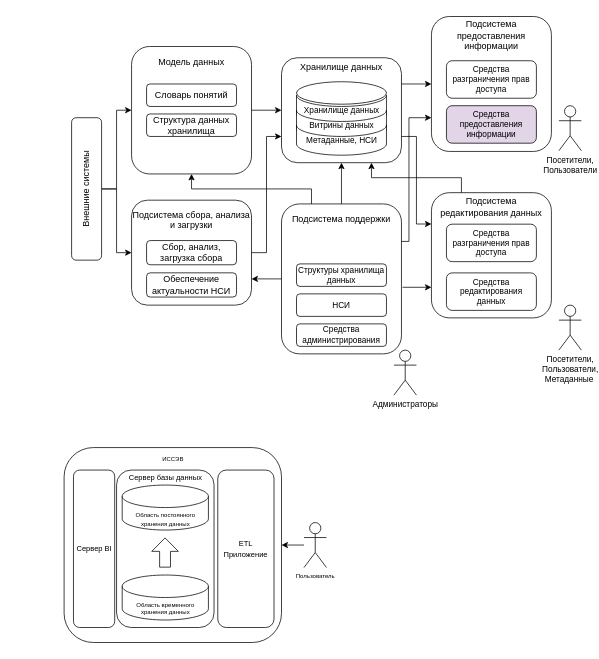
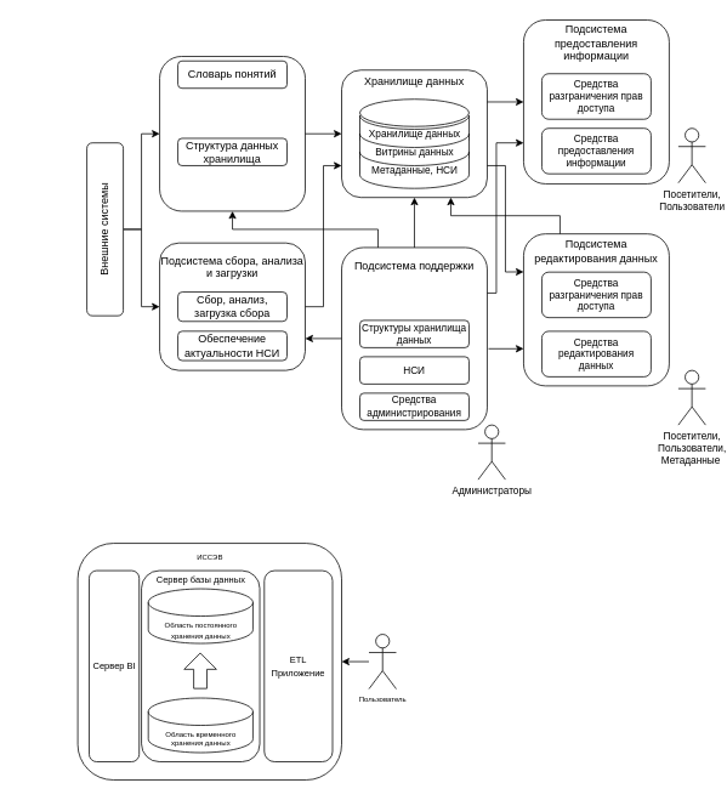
- <mxCell id="7" value="Словарь понятий" style="rounded=1;whiteSpace=wrap;html=1;" vertex="1" parent="5"><mxGeometry x="20" y="50" width="120" height="30" as="geometry" /></mxCell>
+ <mxCell id="7" value="Словарь понятий" style="rounded=1;whiteSpace=wrap;html=1;" vertex="1" parent="5"><mxGeometry x="20" y="5" width="120" height="30" as="geometry" /></mxCell>
- <mxCell id="30" value="Средства предоставления информации" style="rounded=1;whiteSpace=wrap;html=1;fontSize=11;fillColor=#e1d5e7;" vertex="1" parent="27"><mxGeometry x="20" y="120" width="120" height="50" as="geometry" /></mxCell>
+ <mxCell id="30" value="Средства предоставления информации" style="rounded=1;whiteSpace=wrap;html=1;fontSize=11;" vertex="1" parent="27"><mxGeometry x="20" y="120" width="120" height="50" as="geometry" /></mxCell>
